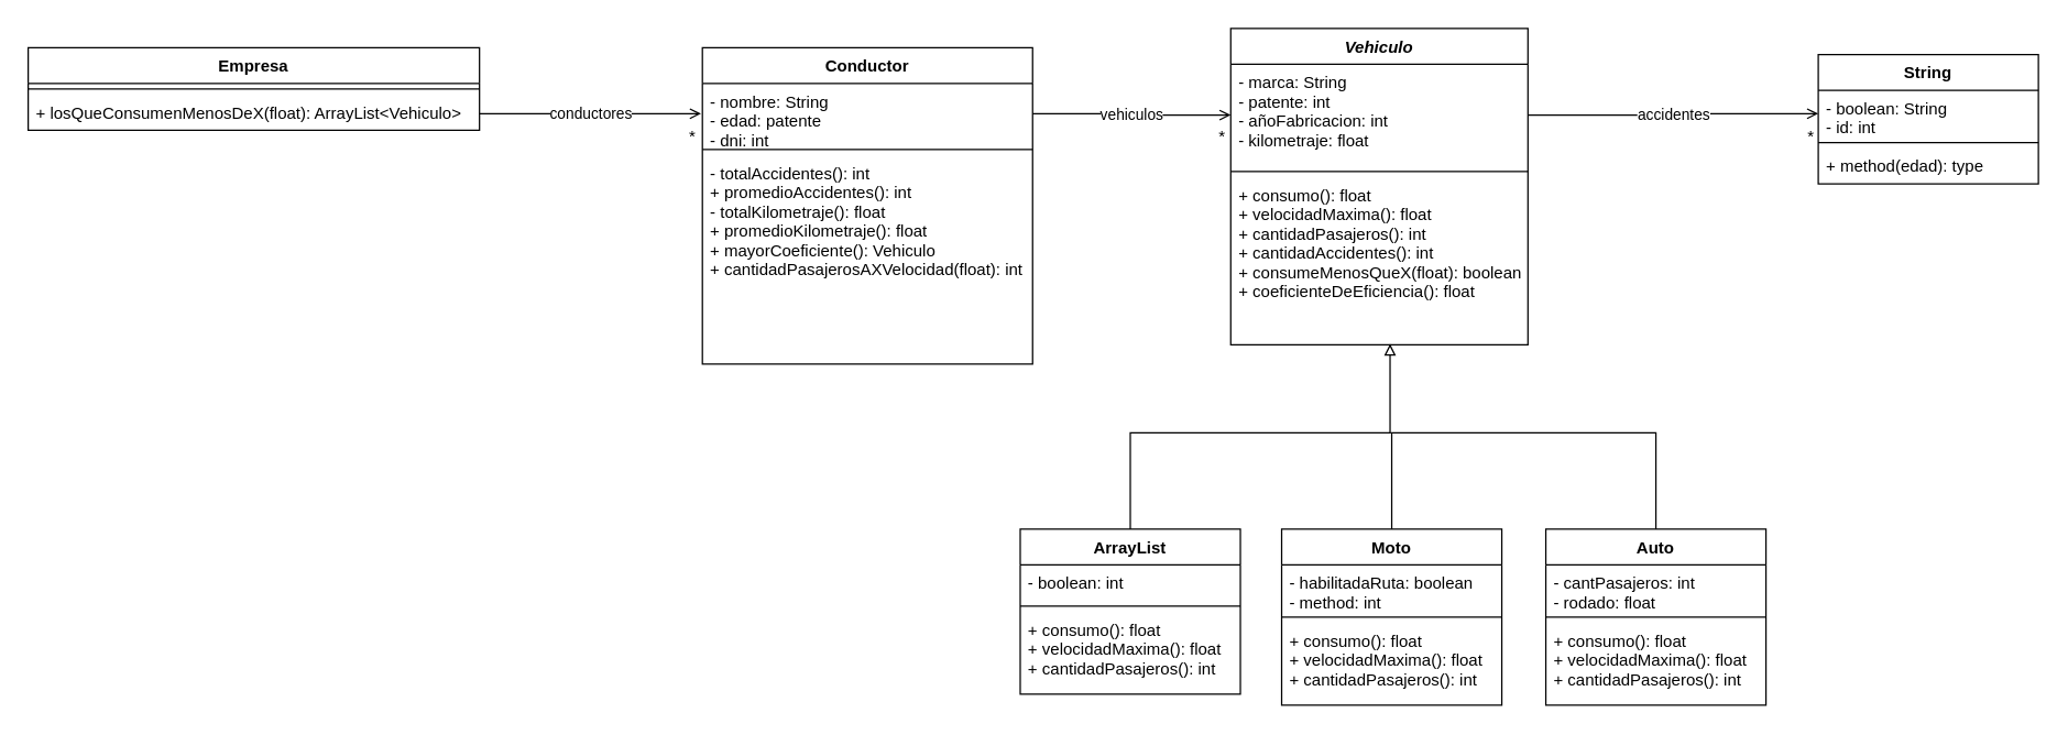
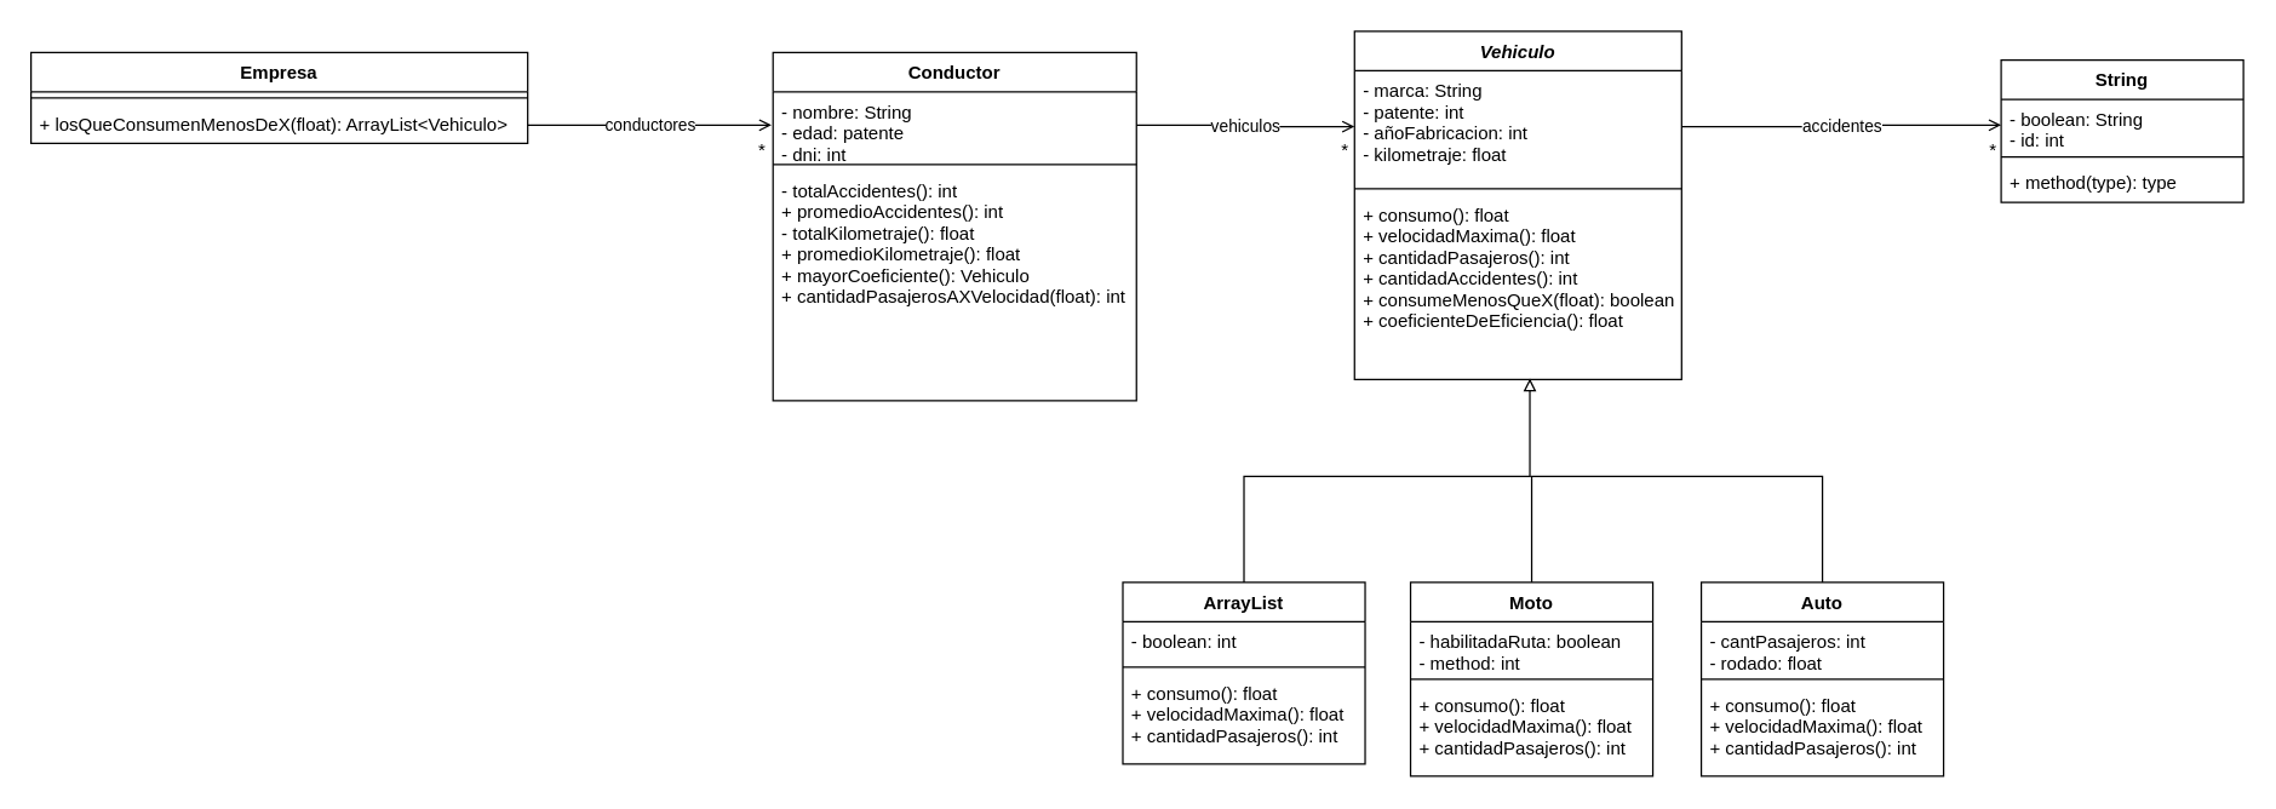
- <mxCell id="9" value="+ method(edad): type" style="text;strokeColor=none;fillColor=none;align=left;verticalAlign=top;spacingLeft=4;spacingRight=4;overflow=hidden;rotatable=0;points=[[0,0.5],[1,0.5]];portConstraint=eastwest;" parent="6" vertex="1"><mxGeometry y="68" width="160" height="26" as="geometry" /></mxCell>
+ <mxCell id="9" value="+ method(type): type" style="text;strokeColor=none;fillColor=none;align=left;verticalAlign=top;spacingLeft=4;spacingRight=4;overflow=hidden;rotatable=0;points=[[0,0.5],[1,0.5]];portConstraint=eastwest;" parent="6" vertex="1"><mxGeometry y="68" width="160" height="26" as="geometry" /></mxCell>
